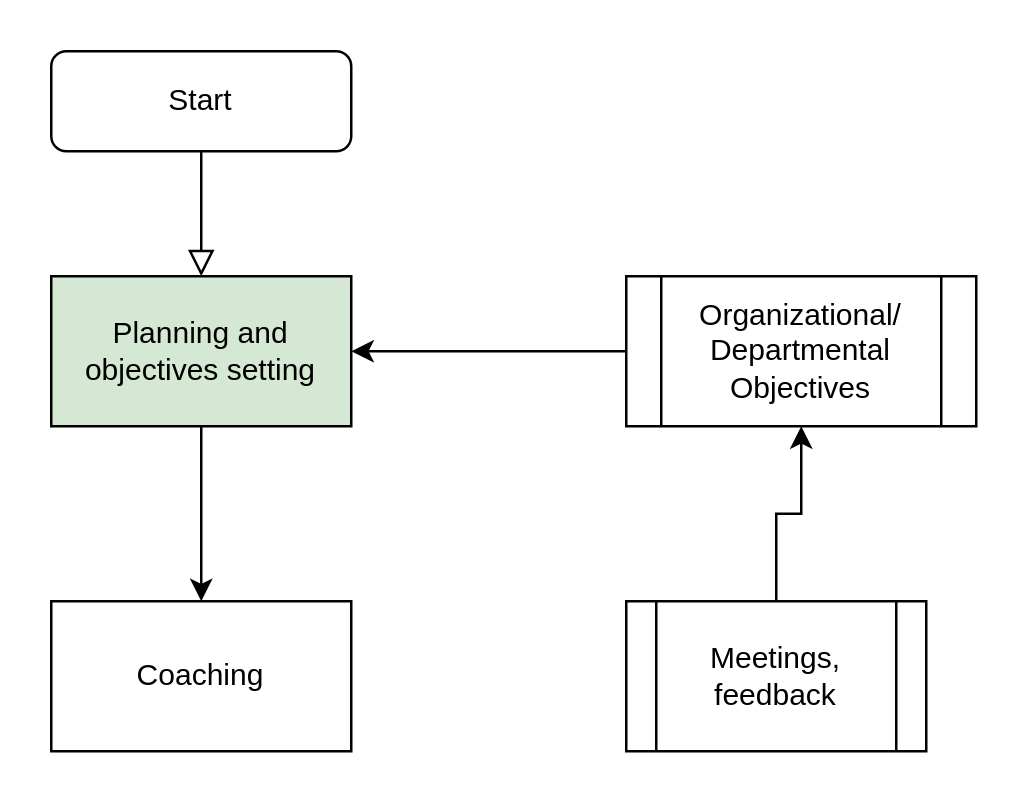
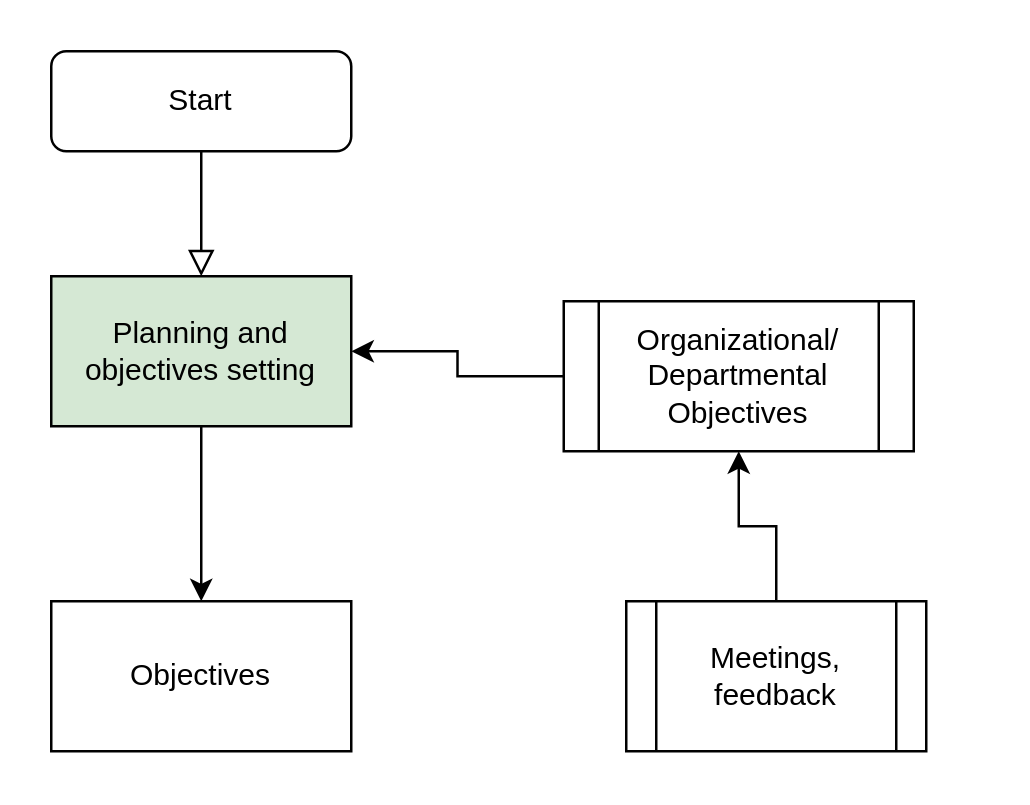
- <mxCell id="7" value="Organizational/ Departmental Objectives" style="shape=process;whiteSpace=wrap;html=1;backgroundOutline=1;" vertex="1" parent="1"><mxGeometry x="250" y="110" width="140" height="60" as="geometry" /></mxCell>
+ <mxCell id="7" value="Organizational/ Departmental Objectives" style="shape=process;whiteSpace=wrap;html=1;backgroundOutline=1;" vertex="1" parent="1"><mxGeometry x="225" y="120" width="140" height="60" as="geometry" /></mxCell>
- <mxCell id="8" value="Coaching" style="whiteSpace=wrap;html=1;rounded=0;" vertex="1" parent="1"><mxGeometry x="20" y="240" width="120" height="60" as="geometry" /></mxCell>
+ <mxCell id="8" value="Objectives" style="whiteSpace=wrap;html=1;rounded=0;" vertex="1" parent="1"><mxGeometry x="20" y="240" width="120" height="60" as="geometry" /></mxCell>
